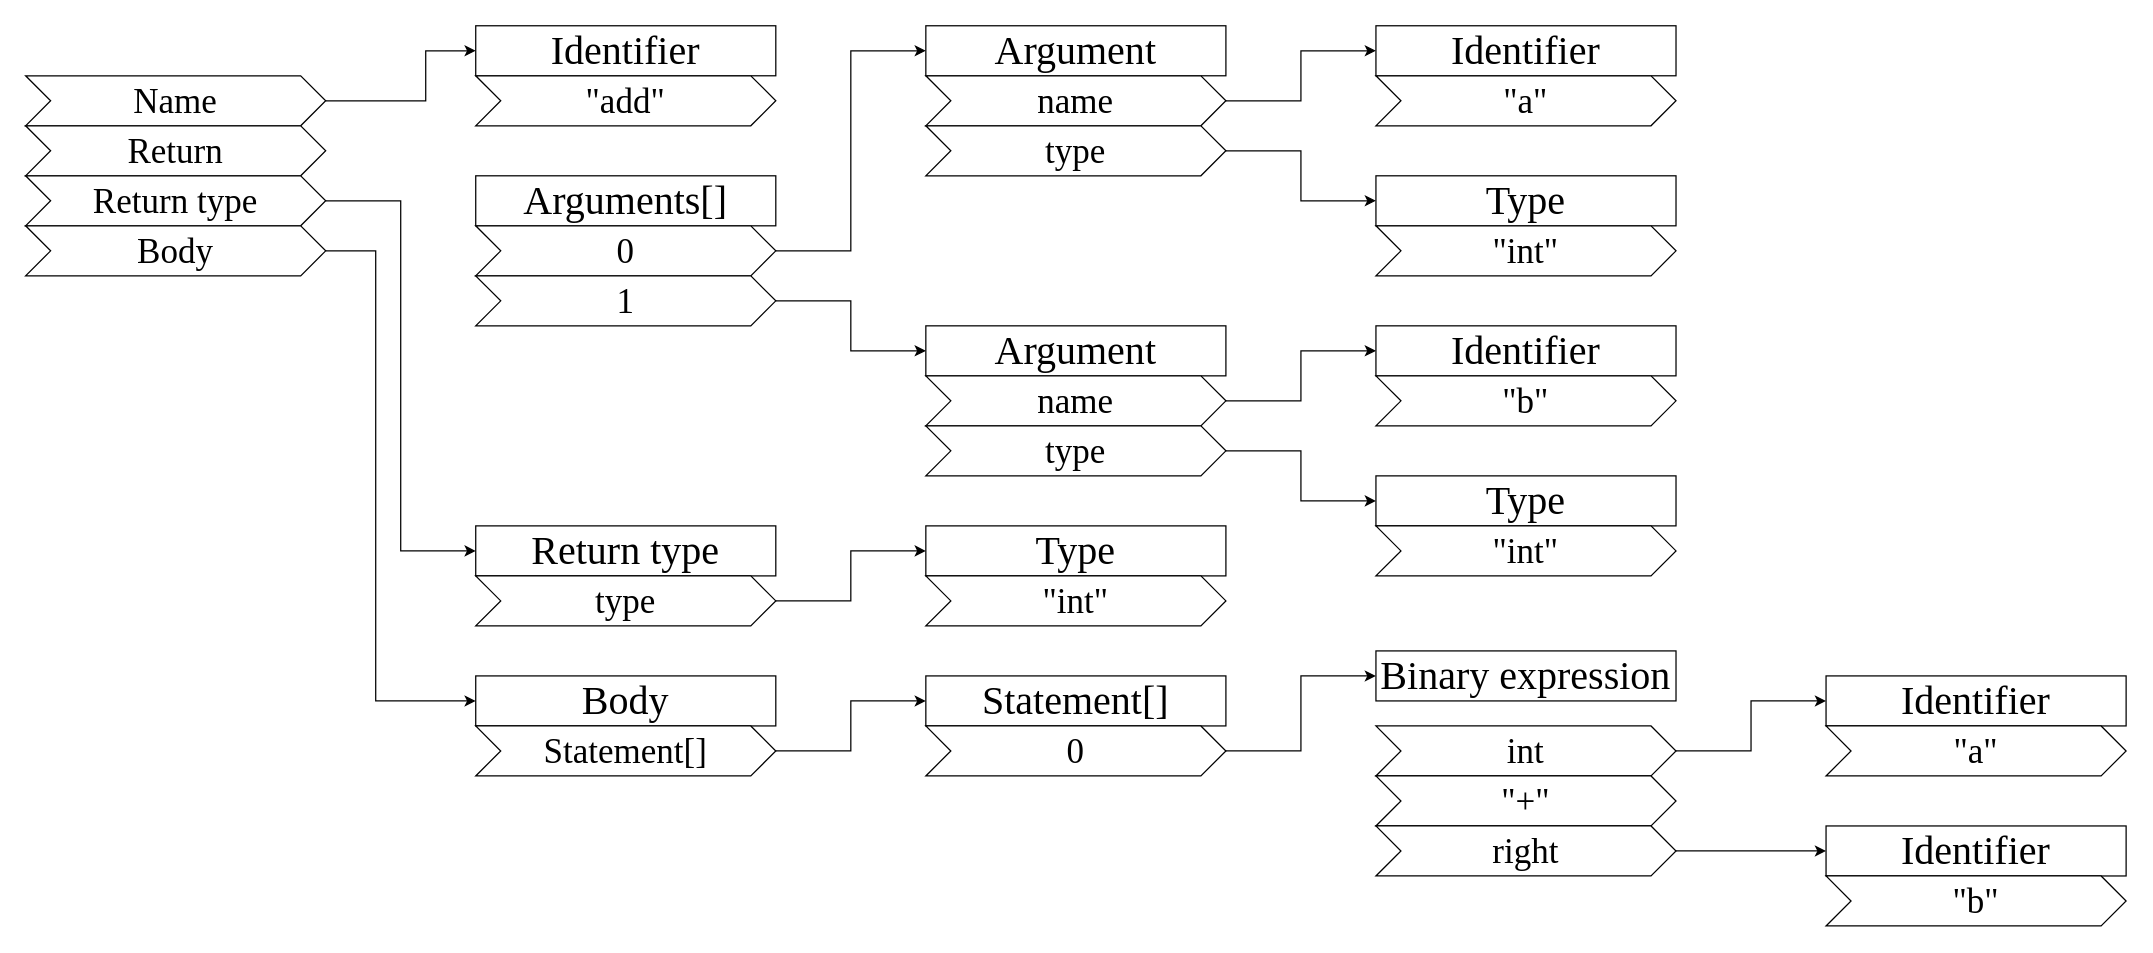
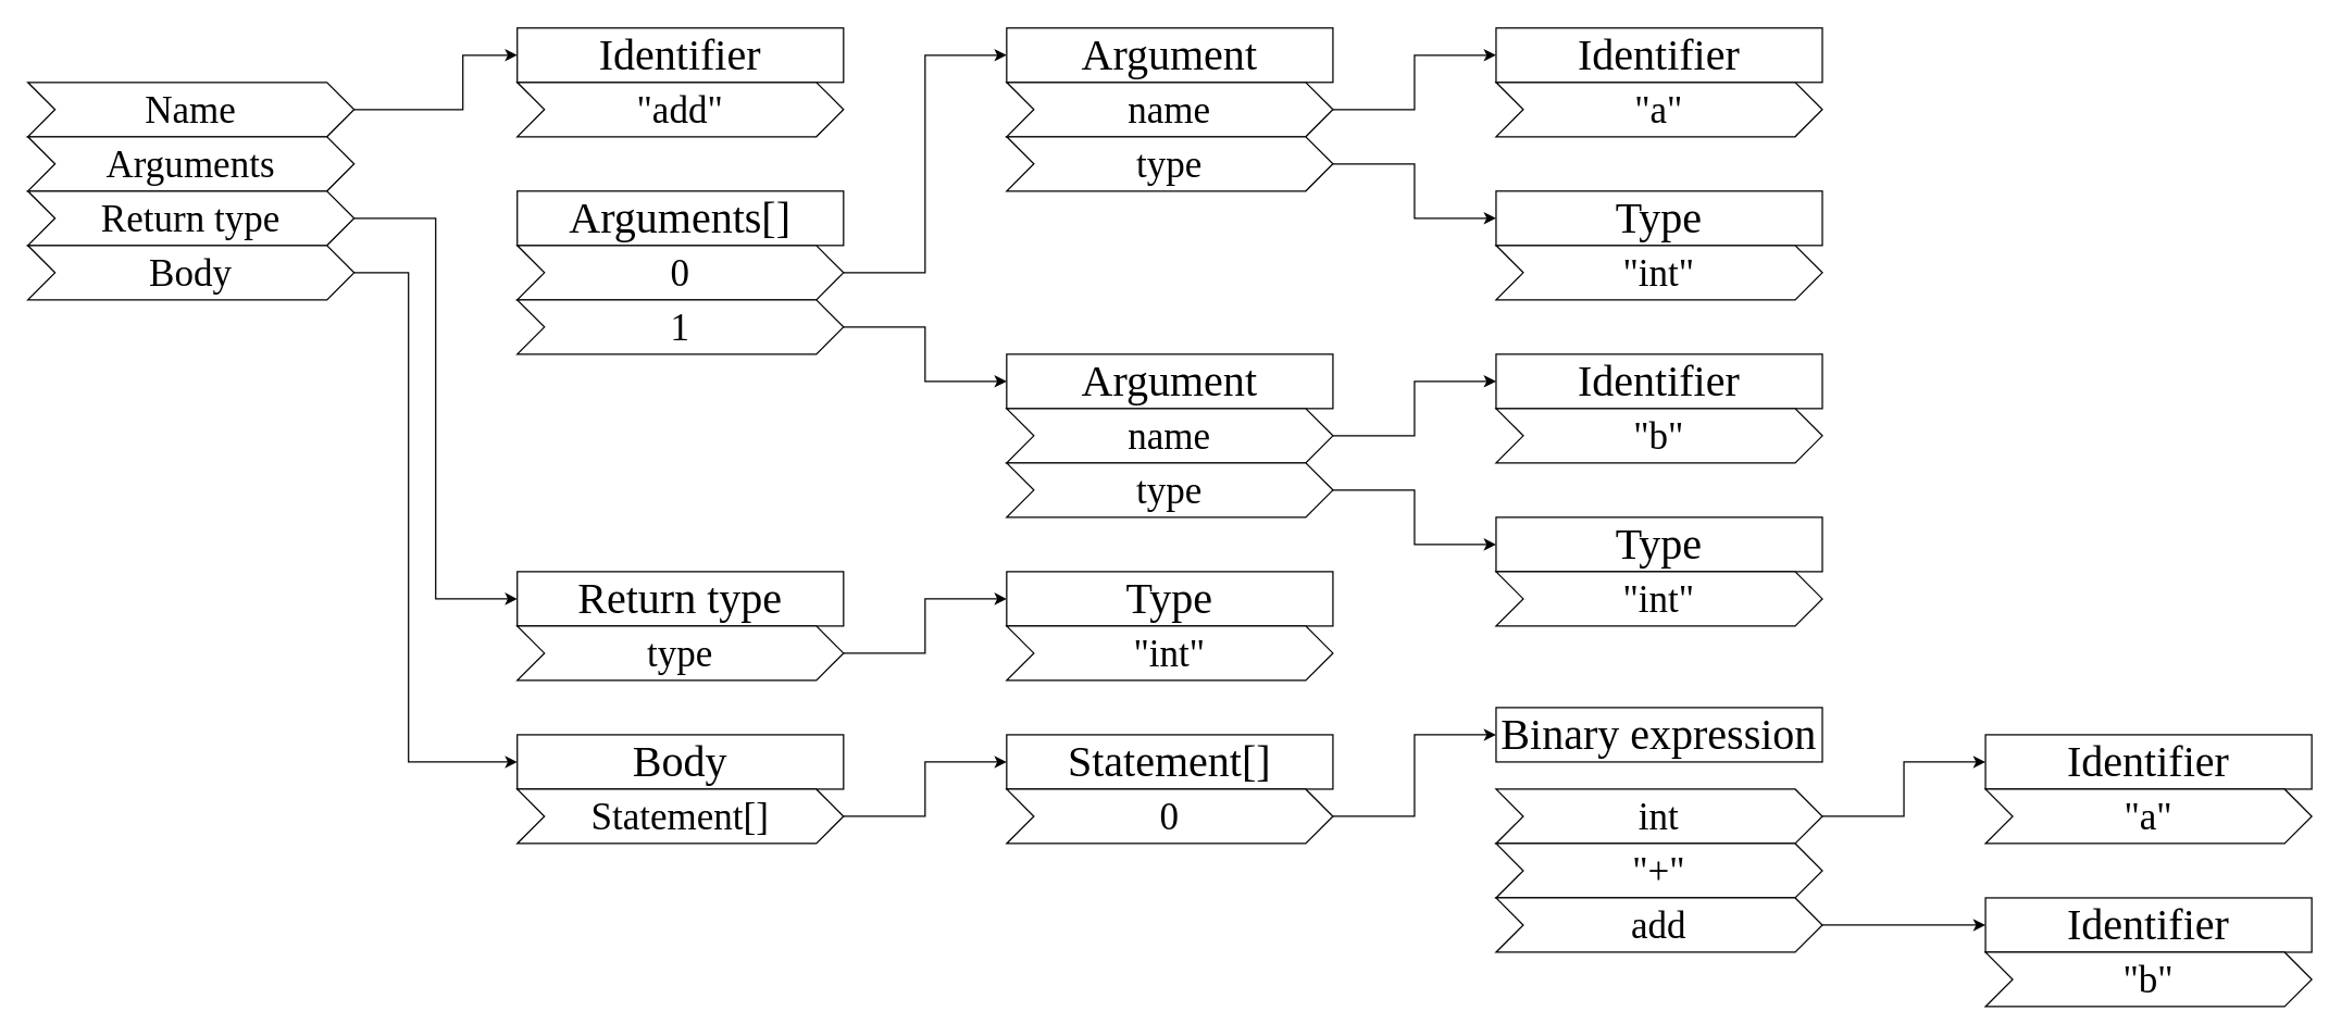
- <mxCell id="4" value="Return" style="shape=step;perimeter=stepPerimeter;whiteSpace=wrap;html=1;fixedSize=1;fontFamily=UGent Panno Text;fontSize=28;" vertex="1" parent="1"><mxGeometry x="20" y="100" width="240" height="40" as="geometry" /></mxCell>
+ <mxCell id="4" value="Arguments" style="shape=step;perimeter=stepPerimeter;whiteSpace=wrap;html=1;fixedSize=1;fontFamily=UGent Panno Text;fontSize=28;" vertex="1" parent="1"><mxGeometry x="20" y="100" width="240" height="40" as="geometry" /></mxCell>
- <mxCell id="50" value="right" style="shape=step;perimeter=stepPerimeter;whiteSpace=wrap;html=1;fixedSize=1;fontFamily=UGent Panno Text;fontSize=28;" vertex="1" parent="1"><mxGeometry x="1100" y="660" width="240" height="40" as="geometry" /></mxCell>
+ <mxCell id="50" value="add" style="shape=step;perimeter=stepPerimeter;whiteSpace=wrap;html=1;fixedSize=1;fontFamily=UGent Panno Text;fontSize=28;" vertex="1" parent="1"><mxGeometry x="1100" y="660" width="240" height="40" as="geometry" /></mxCell>
